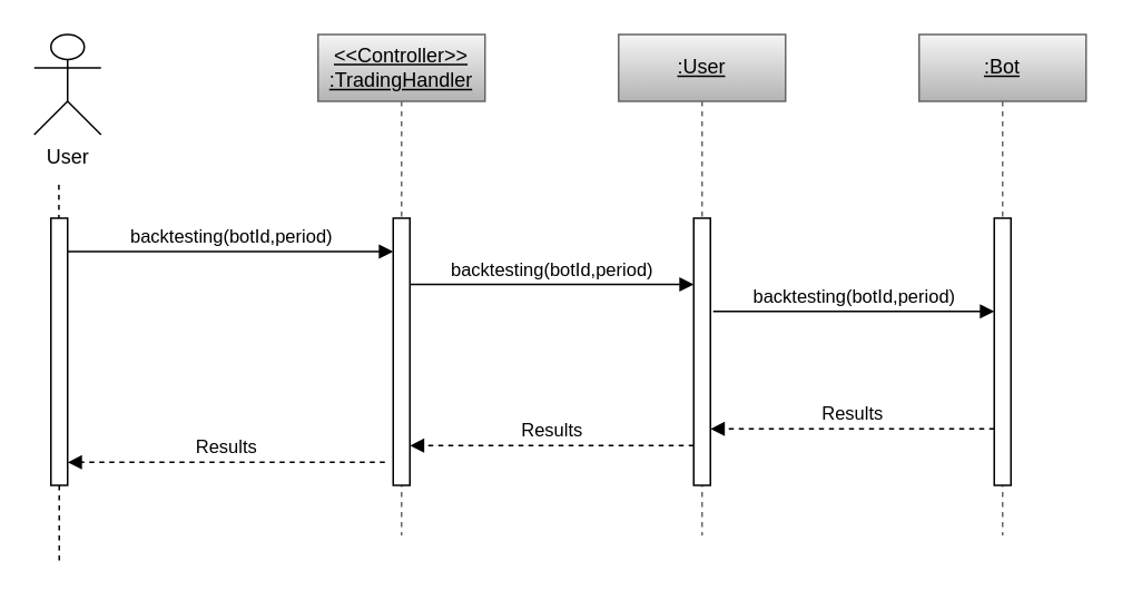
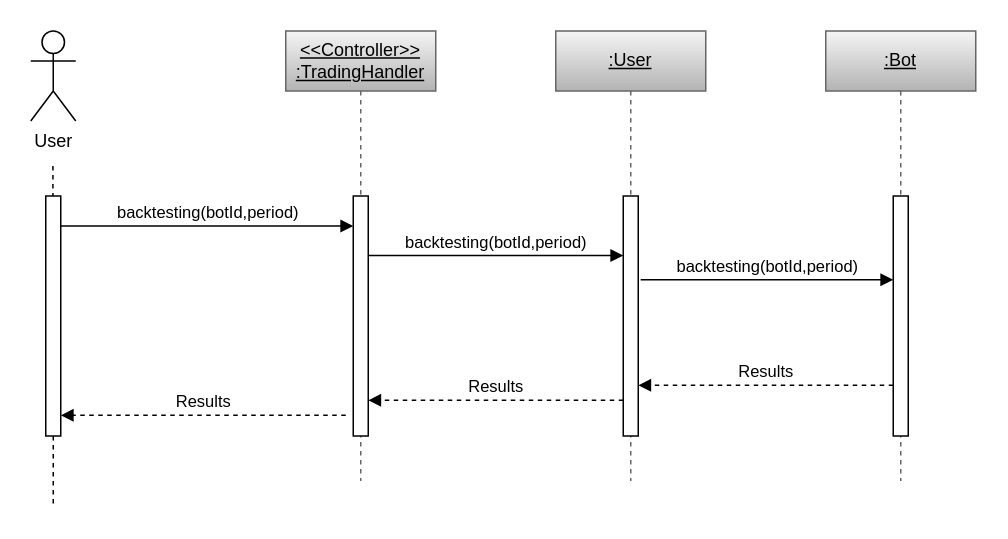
- <mxCell id="2" value="User" style="shape=umlActor;verticalLabelPosition=bottom;verticalAlign=top;html=1;outlineConnect=0;" vertex="1" parent="1"><mxGeometry x="20" y="20" width="40" height="60" as="geometry" /></mxCell>
+ <mxCell id="2" value="User" style="shape=umlActor;verticalLabelPosition=bottom;verticalAlign=top;html=1;outlineConnect=0;" vertex="1" parent="1"><mxGeometry x="20" y="20" width="30" height="60" as="geometry" /></mxCell>
